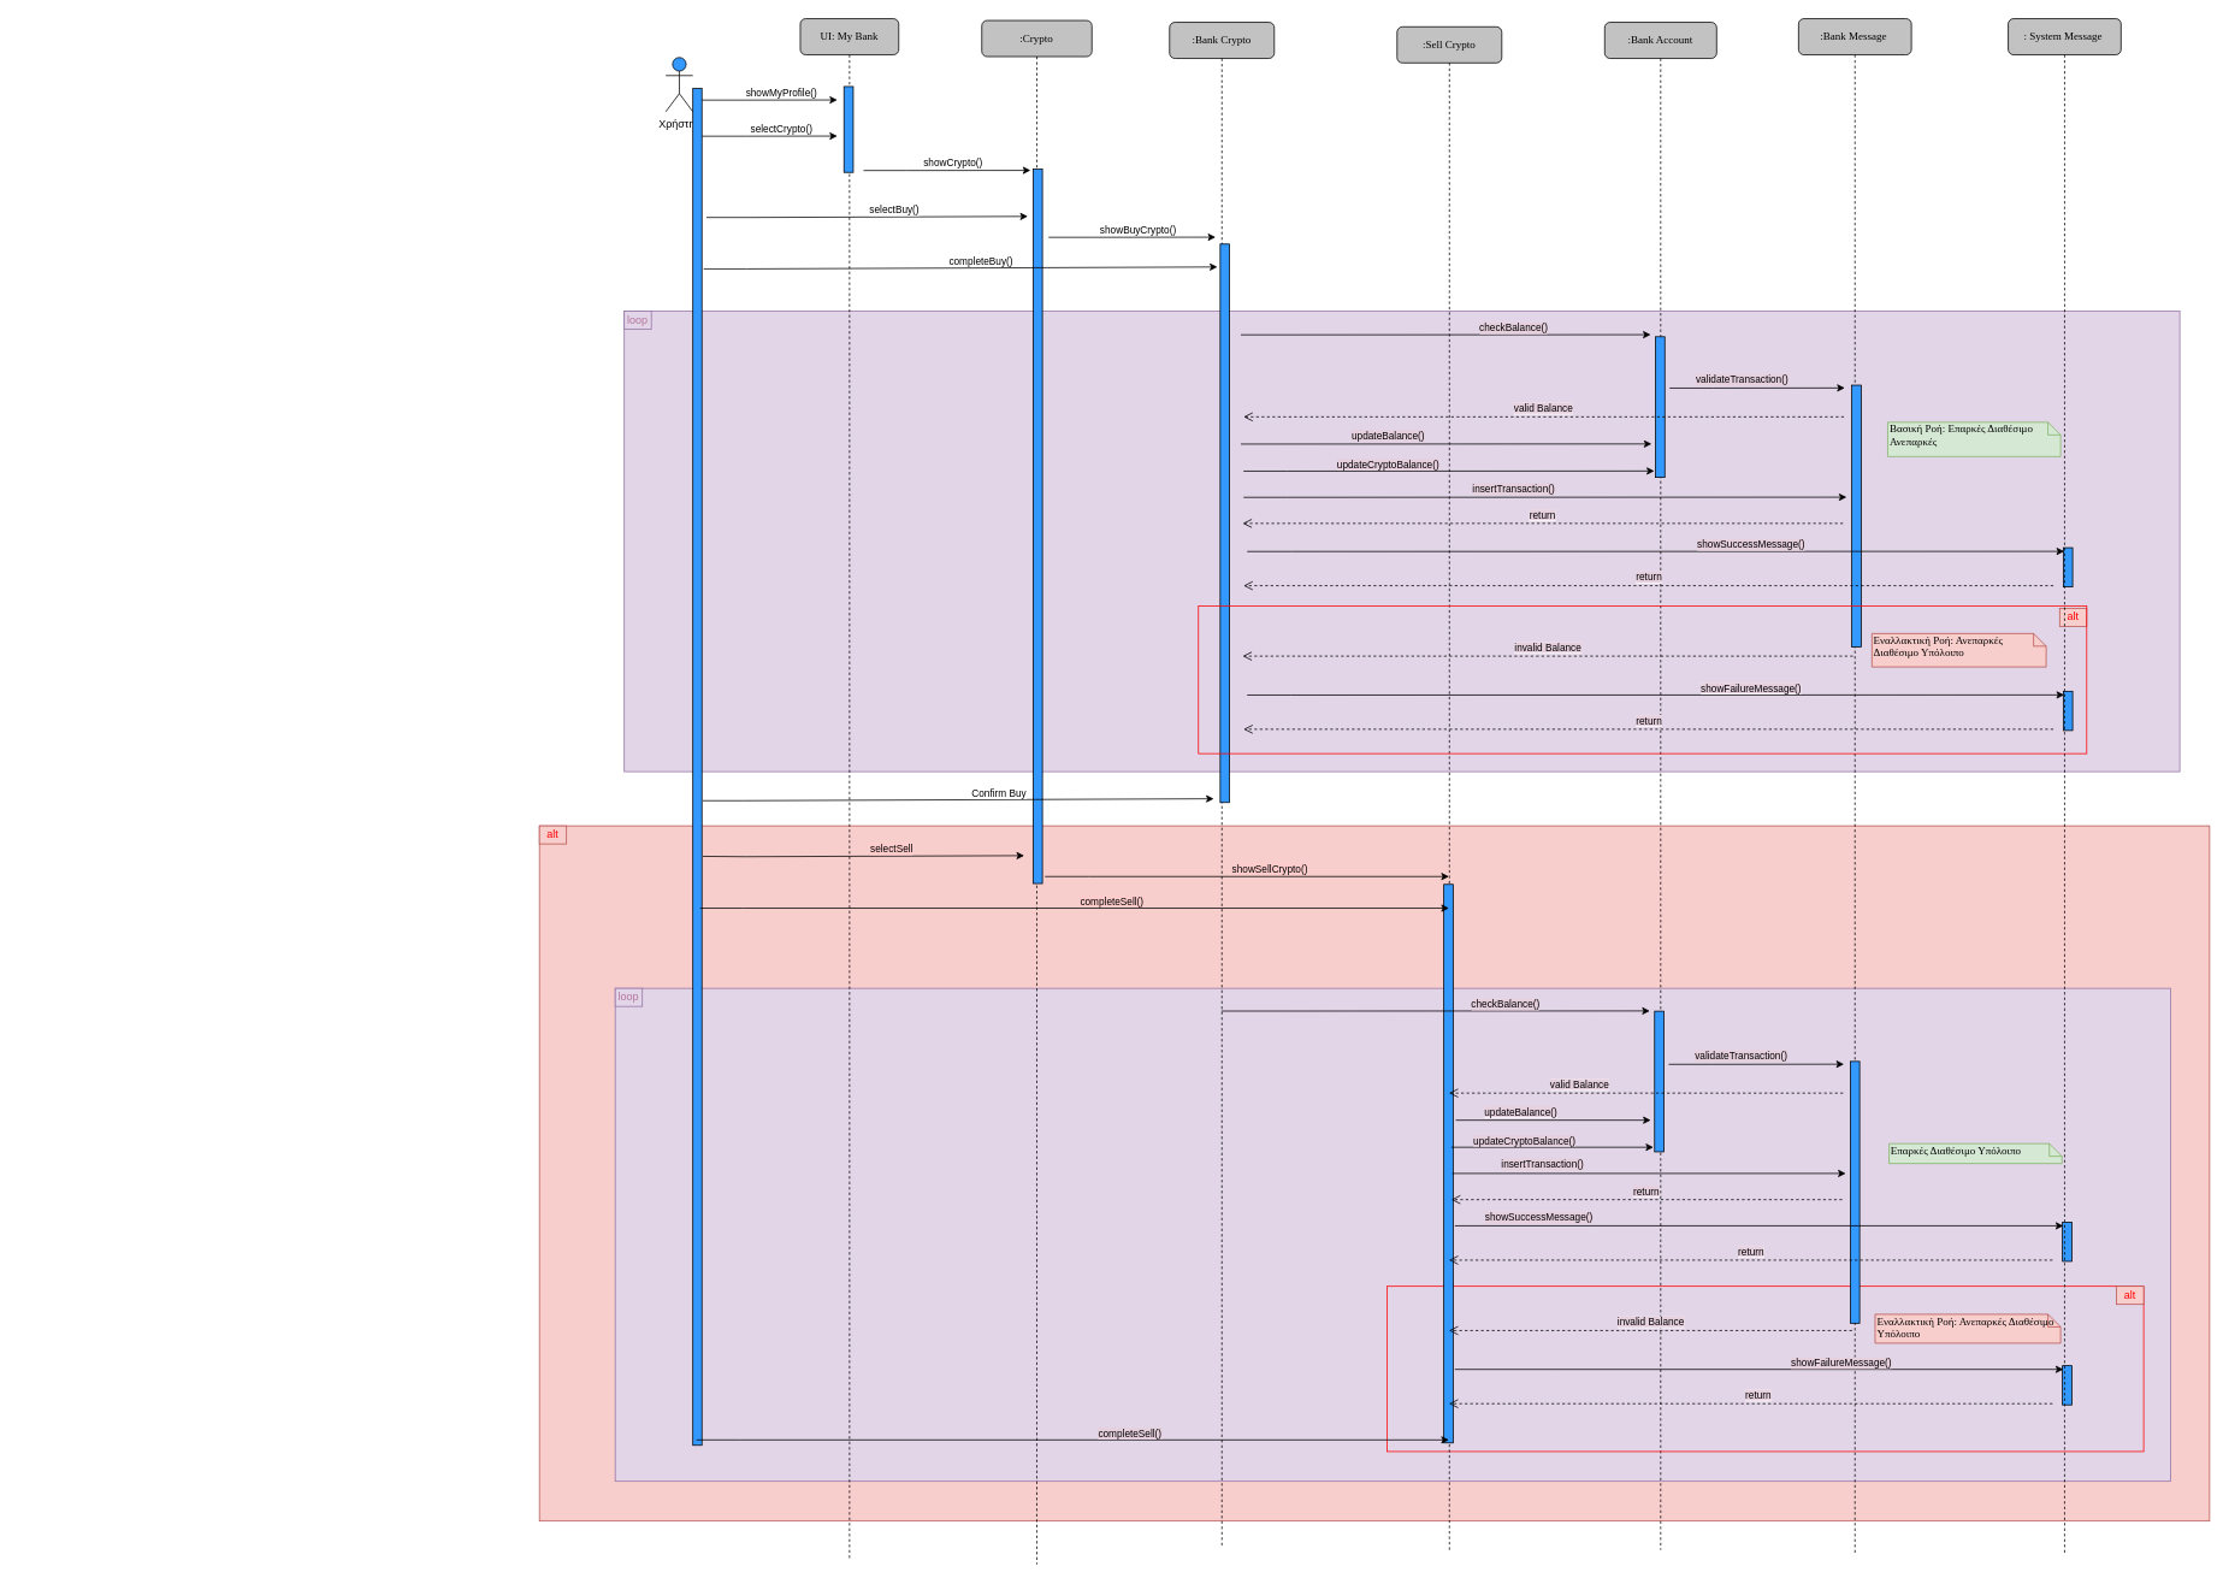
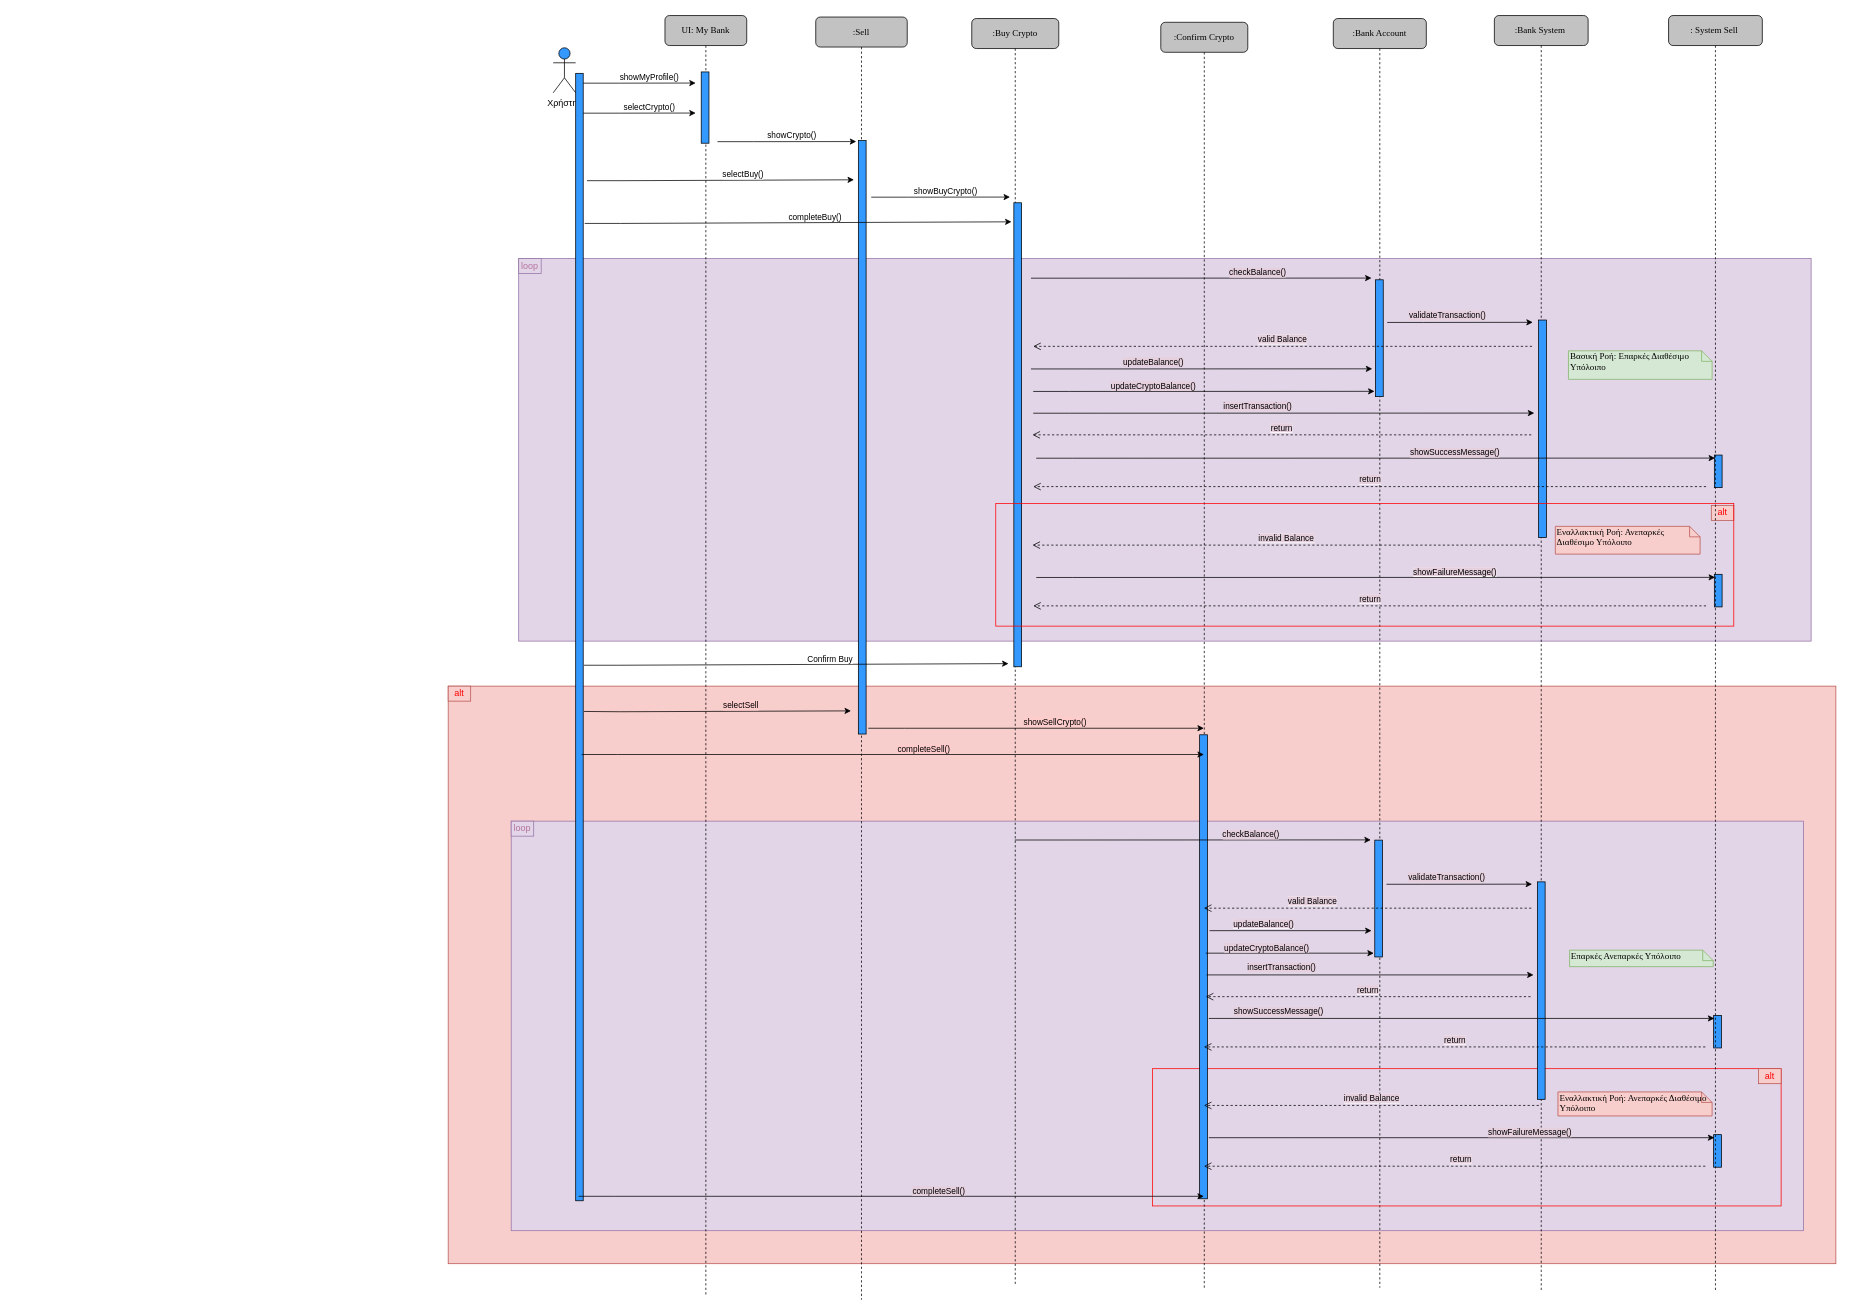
- <mxCell id="16" value=":Bank Message&amp;nbsp;" style="shape=umlLifeline;perimeter=lifelinePerimeter;whiteSpace=wrap;html=1;container=1;collapsible=0;recursiveResize=0;outlineConnect=0;rounded=1;shadow=0;comic=0;labelBackgroundColor=none;strokeWidth=1;fontFamily=Verdana;fontSize=12;align=center;fillColor=#C2C2C2;" parent="1" vertex="1"><mxGeometry x="1991.72" y="20" width="125" height="1701" as="geometry" /></mxCell>
+ <mxCell id="16" value=":Bank System&amp;nbsp;" style="shape=umlLifeline;perimeter=lifelinePerimeter;whiteSpace=wrap;html=1;container=1;collapsible=0;recursiveResize=0;outlineConnect=0;rounded=1;shadow=0;comic=0;labelBackgroundColor=none;strokeWidth=1;fontFamily=Verdana;fontSize=12;align=center;fillColor=#C2C2C2;" parent="1" vertex="1"><mxGeometry x="1991.72" y="20" width="125" height="1701" as="geometry" /></mxCell>
- <mxCell id="96" value=": System Message&amp;nbsp;" style="shape=umlLifeline;perimeter=lifelinePerimeter;whiteSpace=wrap;html=1;container=1;collapsible=0;recursiveResize=0;outlineConnect=0;rounded=1;shadow=0;comic=0;labelBackgroundColor=none;strokeWidth=1;fontFamily=Verdana;fontSize=12;align=center;fillColor=#C2C2C2;" vertex="1" parent="1"><mxGeometry x="2223.95" y="20" width="125" height="1701" as="geometry" /></mxCell>
+ <mxCell id="96" value=": System Sell&amp;nbsp;" style="shape=umlLifeline;perimeter=lifelinePerimeter;whiteSpace=wrap;html=1;container=1;collapsible=0;recursiveResize=0;outlineConnect=0;rounded=1;shadow=0;comic=0;labelBackgroundColor=none;strokeWidth=1;fontFamily=Verdana;fontSize=12;align=center;fillColor=#C2C2C2;" vertex="1" parent="1"><mxGeometry x="2223.95" y="20" width="125" height="1701" as="geometry" /></mxCell>
- <mxCell id="14" value=":Crypto" style="shape=umlLifeline;perimeter=lifelinePerimeter;whiteSpace=wrap;html=1;container=1;collapsible=0;recursiveResize=0;outlineConnect=0;rounded=1;shadow=0;comic=0;labelBackgroundColor=none;strokeWidth=1;fontFamily=Verdana;fontSize=12;align=center;fillColor=#C2C2C2;" parent="1" vertex="1"><mxGeometry x="1087" y="22" width="122" height="1710" as="geometry" /></mxCell>
+ <mxCell id="14" value=":Sell" style="shape=umlLifeline;perimeter=lifelinePerimeter;whiteSpace=wrap;html=1;container=1;collapsible=0;recursiveResize=0;outlineConnect=0;rounded=1;shadow=0;comic=0;labelBackgroundColor=none;strokeWidth=1;fontFamily=Verdana;fontSize=12;align=center;fillColor=#C2C2C2;" parent="1" vertex="1"><mxGeometry x="1087" y="22" width="122" height="1710" as="geometry" /></mxCell>
- <mxCell id="12" value=":Bank Crypto" style="shape=umlLifeline;perimeter=lifelinePerimeter;whiteSpace=wrap;html=1;container=1;collapsible=0;recursiveResize=0;outlineConnect=0;rounded=1;shadow=0;comic=0;labelBackgroundColor=none;strokeWidth=1;fontFamily=Verdana;fontSize=12;align=center;fillColor=#C2C2C2;" parent="1" vertex="1"><mxGeometry x="1295" y="24" width="116" height="1688" as="geometry" /></mxCell>
+ <mxCell id="12" value=":Buy Crypto" style="shape=umlLifeline;perimeter=lifelinePerimeter;whiteSpace=wrap;html=1;container=1;collapsible=0;recursiveResize=0;outlineConnect=0;rounded=1;shadow=0;comic=0;labelBackgroundColor=none;strokeWidth=1;fontFamily=Verdana;fontSize=12;align=center;fillColor=#C2C2C2;" parent="1" vertex="1"><mxGeometry x="1295" y="24" width="116" height="1688" as="geometry" /></mxCell>
- <mxCell id="32" value=":Sell Crypto" style="shape=umlLifeline;perimeter=lifelinePerimeter;whiteSpace=wrap;html=1;container=1;collapsible=0;recursiveResize=0;outlineConnect=0;rounded=1;shadow=0;comic=0;labelBackgroundColor=none;strokeWidth=1;fontFamily=Verdana;fontSize=12;align=center;fillColor=#C2C2C2;" parent="1" vertex="1"><mxGeometry x="1547" y="29" width="116" height="1689" as="geometry" /></mxCell>
+ <mxCell id="32" value=":Confirm Crypto" style="shape=umlLifeline;perimeter=lifelinePerimeter;whiteSpace=wrap;html=1;container=1;collapsible=0;recursiveResize=0;outlineConnect=0;rounded=1;shadow=0;comic=0;labelBackgroundColor=none;strokeWidth=1;fontFamily=Verdana;fontSize=12;align=center;fillColor=#C2C2C2;" parent="1" vertex="1"><mxGeometry x="1547" y="29" width="116" height="1689" as="geometry" /></mxCell>
- <mxCell id="90" value="Βασική Ροή: Επαρκές Διαθέσιμο Ανεπαρκές" style="shape=note;whiteSpace=wrap;html=1;size=14;verticalAlign=top;align=left;spacingTop=-6;rounded=0;shadow=0;comic=0;labelBackgroundColor=none;strokeWidth=1;fontFamily=Verdana;fontSize=12;fillColor=#d5e8d4;strokeColor=#82b366;" parent="1" vertex="1"><mxGeometry x="2090.5" y="467" width="191.5" height="38" as="geometry" /></mxCell>
+ <mxCell id="90" value="Βασική Ροή: Επαρκές Διαθέσιμο Υπόλοιπο" style="shape=note;whiteSpace=wrap;html=1;size=14;verticalAlign=top;align=left;spacingTop=-6;rounded=0;shadow=0;comic=0;labelBackgroundColor=none;strokeWidth=1;fontFamily=Verdana;fontSize=12;fillColor=#d5e8d4;strokeColor=#82b366;" parent="1" vertex="1"><mxGeometry x="2090.5" y="467" width="191.5" height="38" as="geometry" /></mxCell>
- <mxCell id="31" value="Επαρκές Διαθέσιμο Υπόλοιπο" style="shape=note;whiteSpace=wrap;html=1;size=14;verticalAlign=top;align=left;spacingTop=-6;rounded=0;shadow=0;comic=0;labelBackgroundColor=none;strokeWidth=1;fontFamily=Verdana;fontSize=12;fillColor=#d5e8d4;strokeColor=#82b366;" parent="18" vertex="1"><mxGeometry x="315" y="1242" width="191.5" height="22" as="geometry" /></mxCell>
+ <mxCell id="31" value="Επαρκές Ανεπαρκές Υπόλοιπο" style="shape=note;whiteSpace=wrap;html=1;size=14;verticalAlign=top;align=left;spacingTop=-6;rounded=0;shadow=0;comic=0;labelBackgroundColor=none;strokeWidth=1;fontFamily=Verdana;fontSize=12;fillColor=#d5e8d4;strokeColor=#82b366;" parent="18" vertex="1"><mxGeometry x="315" y="1242" width="191.5" height="22" as="geometry" /></mxCell>
